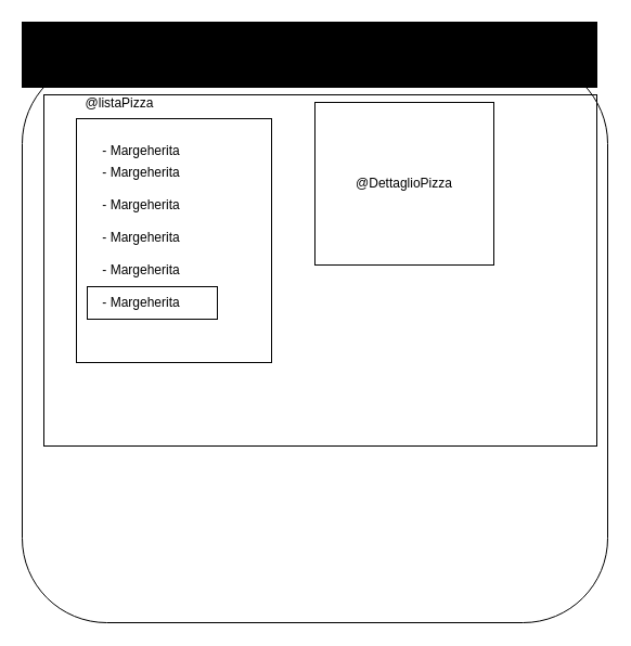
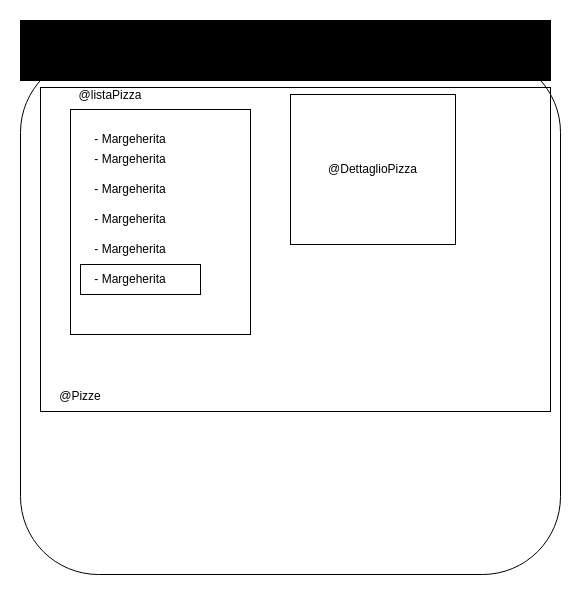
+ <mxCell id="16" value="@Pizze" style="text;html=1;strokeColor=none;fillColor=none;align=center;verticalAlign=middle;whiteSpace=wrap;rounded=0;" vertex="1" parent="1"><mxGeometry x="50" y="381" width="60" height="30" as="geometry" /></mxCell>
